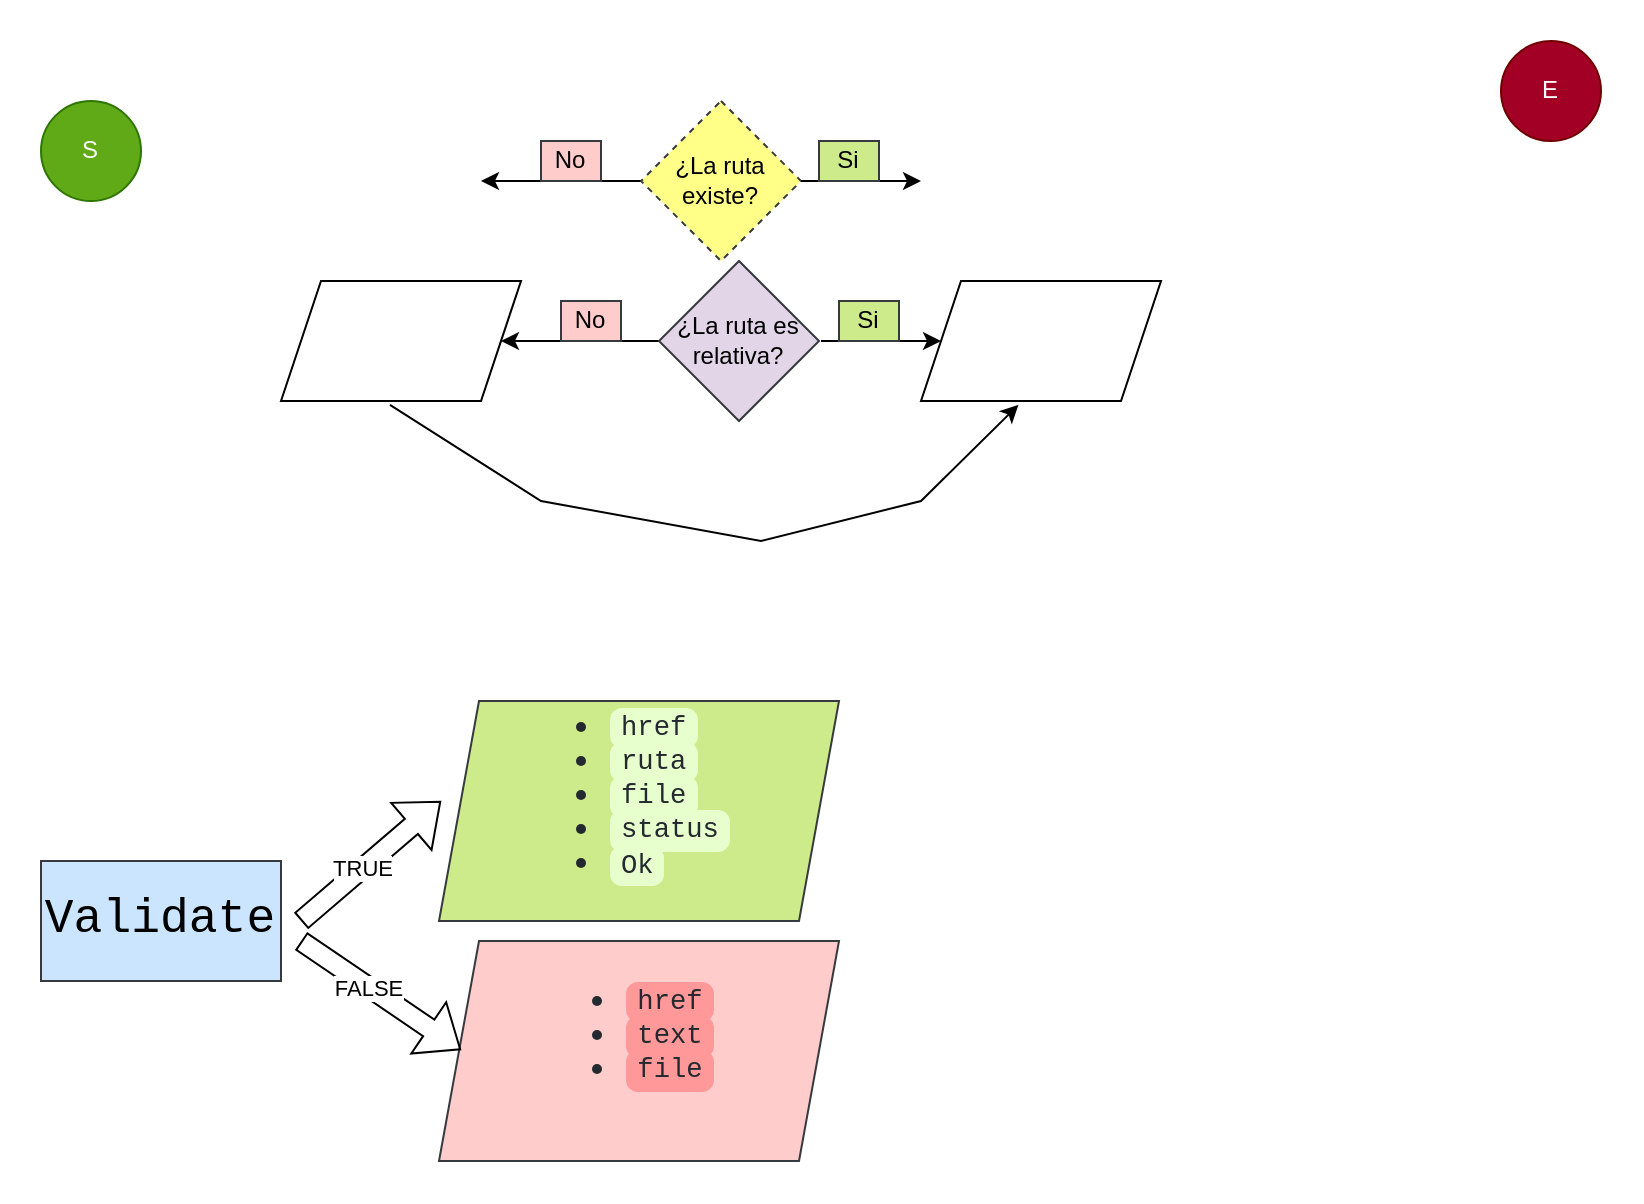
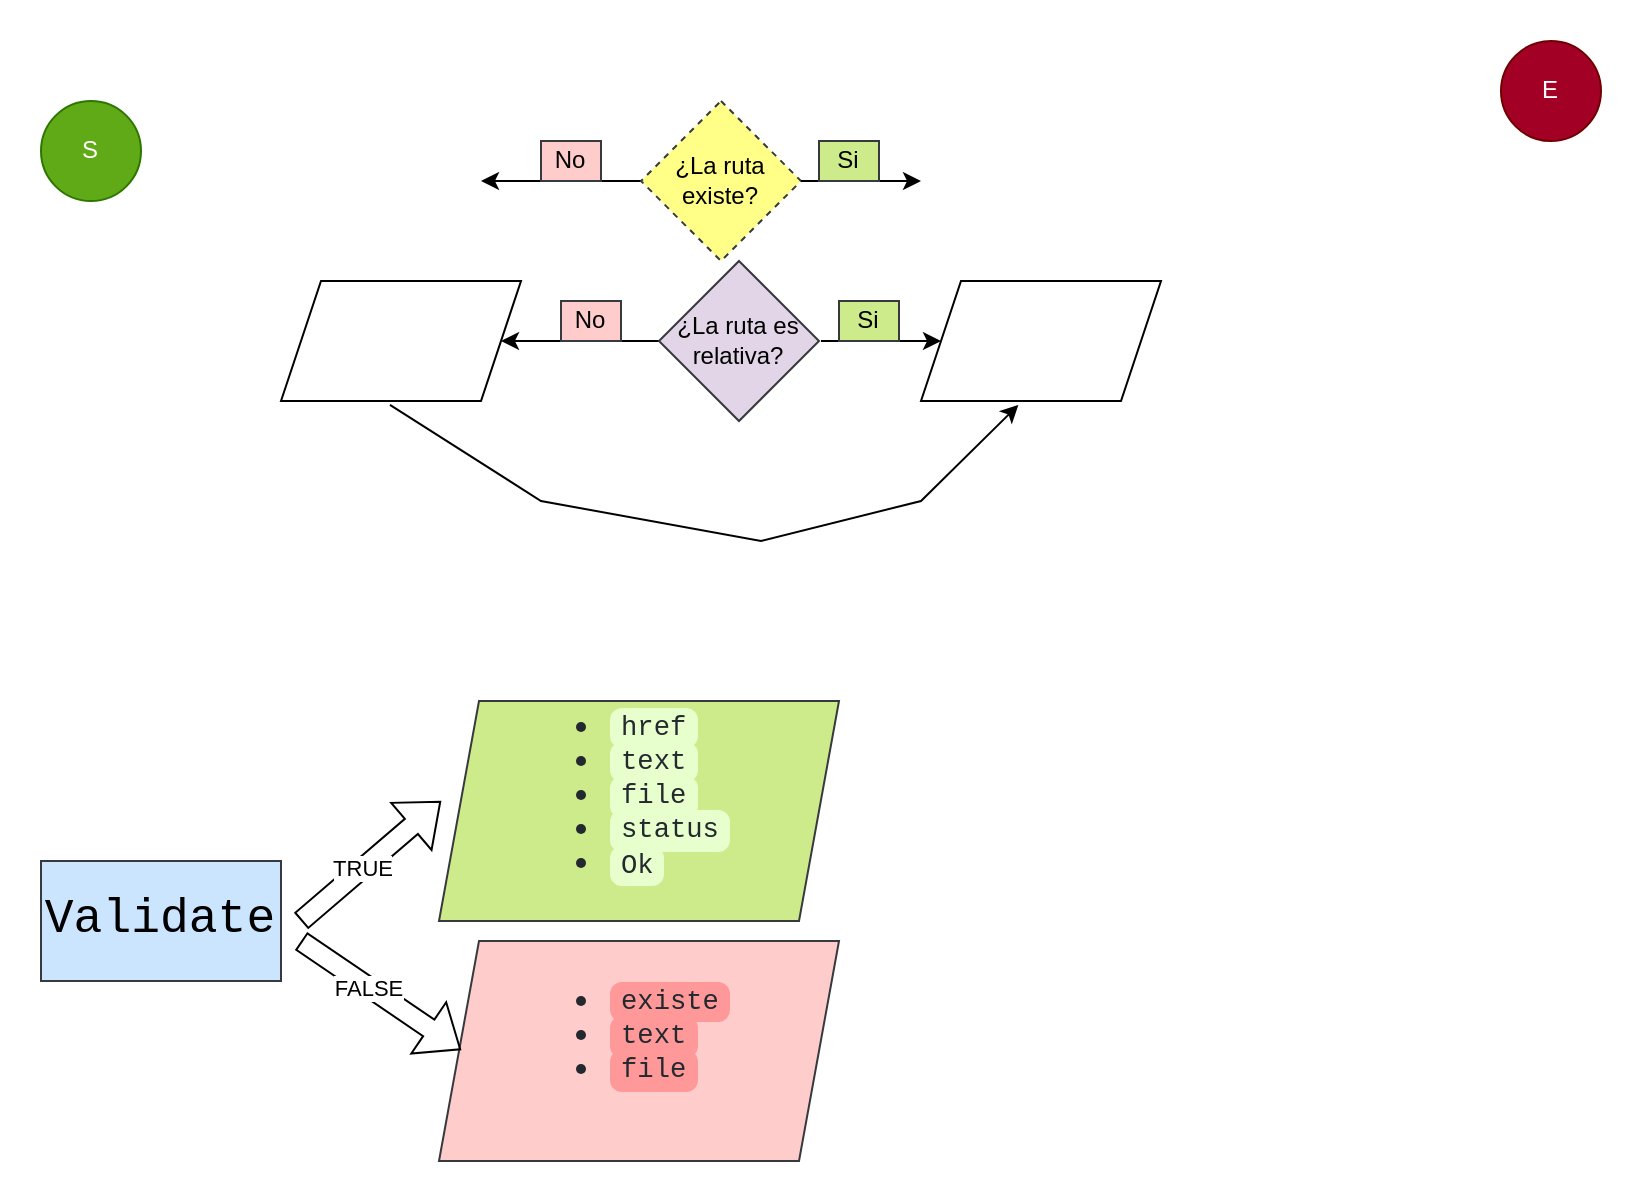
- <mxCell id="15" value="&lt;ul style=&quot;box-sizing: border-box; padding-left: 2em; margin-top: 0px; margin-bottom: 16px; color: rgb(36, 41, 47); font-family: -apple-system, BlinkMacSystemFont, &amp;quot;Segoe UI&amp;quot;, &amp;quot;Noto Sans&amp;quot;, Helvetica, Arial, sans-serif, &amp;quot;Apple Color Emoji&amp;quot;, &amp;quot;Segoe UI Emoji&amp;quot;; font-size: 16px; text-align: start; line-height: 70%;&quot; dir=&quot;auto&quot;&gt;&lt;li style=&quot;box-sizing: border-box;&quot;&gt;&lt;code style=&quot;box-sizing: border-box; font-family: ui-monospace, SFMono-Regular, &amp;quot;SF Mono&amp;quot;, Menlo, Consolas, &amp;quot;Liberation Mono&amp;quot;, monospace; font-size: 13.6px; padding: 0.2em 0.4em; margin: 0px; border-radius: 6px; background-color: rgb(230, 255, 204);&quot;&gt;href&lt;/code&gt;&lt;/li&gt;&lt;li style=&quot;box-sizing: border-box; margin-top: 0.25em;&quot;&gt;&lt;code style=&quot;box-sizing: border-box; font-family: ui-monospace, SFMono-Regular, &amp;quot;SF Mono&amp;quot;, Menlo, Consolas, &amp;quot;Liberation Mono&amp;quot;, monospace; font-size: 13.6px; padding: 0.2em 0.4em; margin: 0px; border-radius: 6px; background-color: rgb(230, 255, 204);&quot;&gt;ruta&lt;/code&gt;&lt;/li&gt;&lt;li style=&quot;box-sizing: border-box; margin-top: 0.25em;&quot;&gt;&lt;code style=&quot;box-sizing: border-box; font-family: ui-monospace, SFMono-Regular, &amp;quot;SF Mono&amp;quot;, Menlo, Consolas, &amp;quot;Liberation Mono&amp;quot;, monospace; font-size: 13.6px; padding: 0.2em 0.4em; margin: 0px; border-radius: 6px; background-color: rgb(230, 255, 204);&quot;&gt;file&lt;/code&gt;&lt;/li&gt;&lt;li style=&quot;box-sizing: border-box; margin-top: 0.25em;&quot;&gt;&lt;code style=&quot;box-sizing: border-box; font-family: ui-monospace, SFMono-Regular, &amp;quot;SF Mono&amp;quot;, Menlo, Consolas, &amp;quot;Liberation Mono&amp;quot;, monospace; font-size: 13.6px; padding: 0.2em 0.4em; margin: 0px; border-radius: 6px; background-color: rgb(230, 255, 204);&quot;&gt;status&lt;/code&gt;&lt;/li&gt;&lt;li style=&quot;box-sizing: border-box; margin-top: 0.25em;&quot;&gt;&lt;code style=&quot;box-sizing: border-box; font-family: ui-monospace, SFMono-Regular, &amp;quot;SF Mono&amp;quot;, Menlo, Consolas, &amp;quot;Liberation Mono&amp;quot;, monospace; font-size: 13.6px; padding: 0.2em 0.4em; margin: 0px; border-radius: 6px; background-color: rgb(230, 255, 204);&quot;&gt;Ok&lt;/code&gt;&lt;/li&gt;&lt;/ul&gt;" style="shape=parallelogram;perimeter=parallelogramPerimeter;whiteSpace=wrap;html=1;fixedSize=1;fillColor=#cdeb8b;strokeColor=#36393d;" vertex="1" parent="1"><mxGeometry x="219" y="350" width="200" height="110" as="geometry" /></mxCell>
+ <mxCell id="15" value="&lt;ul style=&quot;box-sizing: border-box; padding-left: 2em; margin-top: 0px; margin-bottom: 16px; color: rgb(36, 41, 47); font-family: -apple-system, BlinkMacSystemFont, &amp;quot;Segoe UI&amp;quot;, &amp;quot;Noto Sans&amp;quot;, Helvetica, Arial, sans-serif, &amp;quot;Apple Color Emoji&amp;quot;, &amp;quot;Segoe UI Emoji&amp;quot;; font-size: 16px; text-align: start; line-height: 70%;&quot; dir=&quot;auto&quot;&gt;&lt;li style=&quot;box-sizing: border-box;&quot;&gt;&lt;code style=&quot;box-sizing: border-box; font-family: ui-monospace, SFMono-Regular, &amp;quot;SF Mono&amp;quot;, Menlo, Consolas, &amp;quot;Liberation Mono&amp;quot;, monospace; font-size: 13.6px; padding: 0.2em 0.4em; margin: 0px; border-radius: 6px; background-color: rgb(230, 255, 204);&quot;&gt;href&lt;/code&gt;&lt;/li&gt;&lt;li style=&quot;box-sizing: border-box; margin-top: 0.25em;&quot;&gt;&lt;code style=&quot;box-sizing: border-box; font-family: ui-monospace, SFMono-Regular, &amp;quot;SF Mono&amp;quot;, Menlo, Consolas, &amp;quot;Liberation Mono&amp;quot;, monospace; font-size: 13.6px; padding: 0.2em 0.4em; margin: 0px; border-radius: 6px; background-color: rgb(230, 255, 204);&quot;&gt;text&lt;/code&gt;&lt;/li&gt;&lt;li style=&quot;box-sizing: border-box; margin-top: 0.25em;&quot;&gt;&lt;code style=&quot;box-sizing: border-box; font-family: ui-monospace, SFMono-Regular, &amp;quot;SF Mono&amp;quot;, Menlo, Consolas, &amp;quot;Liberation Mono&amp;quot;, monospace; font-size: 13.6px; padding: 0.2em 0.4em; margin: 0px; border-radius: 6px; background-color: rgb(230, 255, 204);&quot;&gt;file&lt;/code&gt;&lt;/li&gt;&lt;li style=&quot;box-sizing: border-box; margin-top: 0.25em;&quot;&gt;&lt;code style=&quot;box-sizing: border-box; font-family: ui-monospace, SFMono-Regular, &amp;quot;SF Mono&amp;quot;, Menlo, Consolas, &amp;quot;Liberation Mono&amp;quot;, monospace; font-size: 13.6px; padding: 0.2em 0.4em; margin: 0px; border-radius: 6px; background-color: rgb(230, 255, 204);&quot;&gt;status&lt;/code&gt;&lt;/li&gt;&lt;li style=&quot;box-sizing: border-box; margin-top: 0.25em;&quot;&gt;&lt;code style=&quot;box-sizing: border-box; font-family: ui-monospace, SFMono-Regular, &amp;quot;SF Mono&amp;quot;, Menlo, Consolas, &amp;quot;Liberation Mono&amp;quot;, monospace; font-size: 13.6px; padding: 0.2em 0.4em; margin: 0px; border-radius: 6px; background-color: rgb(230, 255, 204);&quot;&gt;Ok&lt;/code&gt;&lt;/li&gt;&lt;/ul&gt;" style="shape=parallelogram;perimeter=parallelogramPerimeter;whiteSpace=wrap;html=1;fixedSize=1;fillColor=#cdeb8b;strokeColor=#36393d;" vertex="1" parent="1"><mxGeometry x="219" y="350" width="200" height="110" as="geometry" /></mxCell>
- <mxCell id="14" value="&lt;ul style=&quot;box-sizing: border-box; padding-left: 2em; margin-top: 0px; margin-bottom: 16px; color: rgb(36, 41, 47); font-family: -apple-system, BlinkMacSystemFont, &amp;quot;Segoe UI&amp;quot;, &amp;quot;Noto Sans&amp;quot;, Helvetica, Arial, sans-serif, &amp;quot;Apple Color Emoji&amp;quot;, &amp;quot;Segoe UI Emoji&amp;quot;; font-size: 16px; text-align: start; line-height: 70%;&quot; dir=&quot;auto&quot;&gt;&lt;li style=&quot;box-sizing: border-box;&quot;&gt;&lt;code style=&quot;box-sizing: border-box; font-family: ui-monospace, SFMono-Regular, &amp;quot;SF Mono&amp;quot;, Menlo, Consolas, &amp;quot;Liberation Mono&amp;quot;, monospace; font-size: 13.6px; padding: 0.2em 0.4em; margin: 0px; border-radius: 6px; background-color: rgb(255, 153, 153);&quot;&gt;href&lt;/code&gt;&lt;/li&gt;&lt;li style=&quot;box-sizing: border-box; margin-top: 0.25em;&quot;&gt;&lt;code style=&quot;box-sizing: border-box; font-family: ui-monospace, SFMono-Regular, &amp;quot;SF Mono&amp;quot;, Menlo, Consolas, &amp;quot;Liberation Mono&amp;quot;, monospace; font-size: 13.6px; padding: 0.2em 0.4em; margin: 0px; border-radius: 6px; background-color: rgb(255, 153, 153);&quot;&gt;text&lt;/code&gt;&lt;/li&gt;&lt;li style=&quot;box-sizing: border-box; margin-top: 0.25em;&quot;&gt;&lt;code style=&quot;box-sizing: border-box; font-family: ui-monospace, SFMono-Regular, &amp;quot;SF Mono&amp;quot;, Menlo, Consolas, &amp;quot;Liberation Mono&amp;quot;, monospace; font-size: 13.6px; padding: 0.2em 0.4em; margin: 0px; border-radius: 6px; background-color: rgb(255, 153, 153);&quot;&gt;file&lt;/code&gt;&lt;/li&gt;&lt;/ul&gt;" style="shape=parallelogram;perimeter=parallelogramPerimeter;whiteSpace=wrap;html=1;fixedSize=1;fillColor=#ffcccc;strokeColor=#36393d;" vertex="1" parent="1"><mxGeometry x="219" y="470" width="200" height="110" as="geometry" /></mxCell>
+ <mxCell id="14" value="&lt;ul style=&quot;box-sizing: border-box; padding-left: 2em; margin-top: 0px; margin-bottom: 16px; color: rgb(36, 41, 47); font-family: -apple-system, BlinkMacSystemFont, &amp;quot;Segoe UI&amp;quot;, &amp;quot;Noto Sans&amp;quot;, Helvetica, Arial, sans-serif, &amp;quot;Apple Color Emoji&amp;quot;, &amp;quot;Segoe UI Emoji&amp;quot;; font-size: 16px; text-align: start; line-height: 70%;&quot; dir=&quot;auto&quot;&gt;&lt;li style=&quot;box-sizing: border-box;&quot;&gt;&lt;code style=&quot;box-sizing: border-box; font-family: ui-monospace, SFMono-Regular, &amp;quot;SF Mono&amp;quot;, Menlo, Consolas, &amp;quot;Liberation Mono&amp;quot;, monospace; font-size: 13.6px; padding: 0.2em 0.4em; margin: 0px; border-radius: 6px; background-color: rgb(255, 153, 153);&quot;&gt;existe&lt;/code&gt;&lt;/li&gt;&lt;li style=&quot;box-sizing: border-box; margin-top: 0.25em;&quot;&gt;&lt;code style=&quot;box-sizing: border-box; font-family: ui-monospace, SFMono-Regular, &amp;quot;SF Mono&amp;quot;, Menlo, Consolas, &amp;quot;Liberation Mono&amp;quot;, monospace; font-size: 13.6px; padding: 0.2em 0.4em; margin: 0px; border-radius: 6px; background-color: rgb(255, 153, 153);&quot;&gt;text&lt;/code&gt;&lt;/li&gt;&lt;li style=&quot;box-sizing: border-box; margin-top: 0.25em;&quot;&gt;&lt;code style=&quot;box-sizing: border-box; font-family: ui-monospace, SFMono-Regular, &amp;quot;SF Mono&amp;quot;, Menlo, Consolas, &amp;quot;Liberation Mono&amp;quot;, monospace; font-size: 13.6px; padding: 0.2em 0.4em; margin: 0px; border-radius: 6px; background-color: rgb(255, 153, 153);&quot;&gt;file&lt;/code&gt;&lt;/li&gt;&lt;/ul&gt;" style="shape=parallelogram;perimeter=parallelogramPerimeter;whiteSpace=wrap;html=1;fixedSize=1;fillColor=#ffcccc;strokeColor=#36393d;" vertex="1" parent="1"><mxGeometry x="219" y="470" width="200" height="110" as="geometry" /></mxCell>
